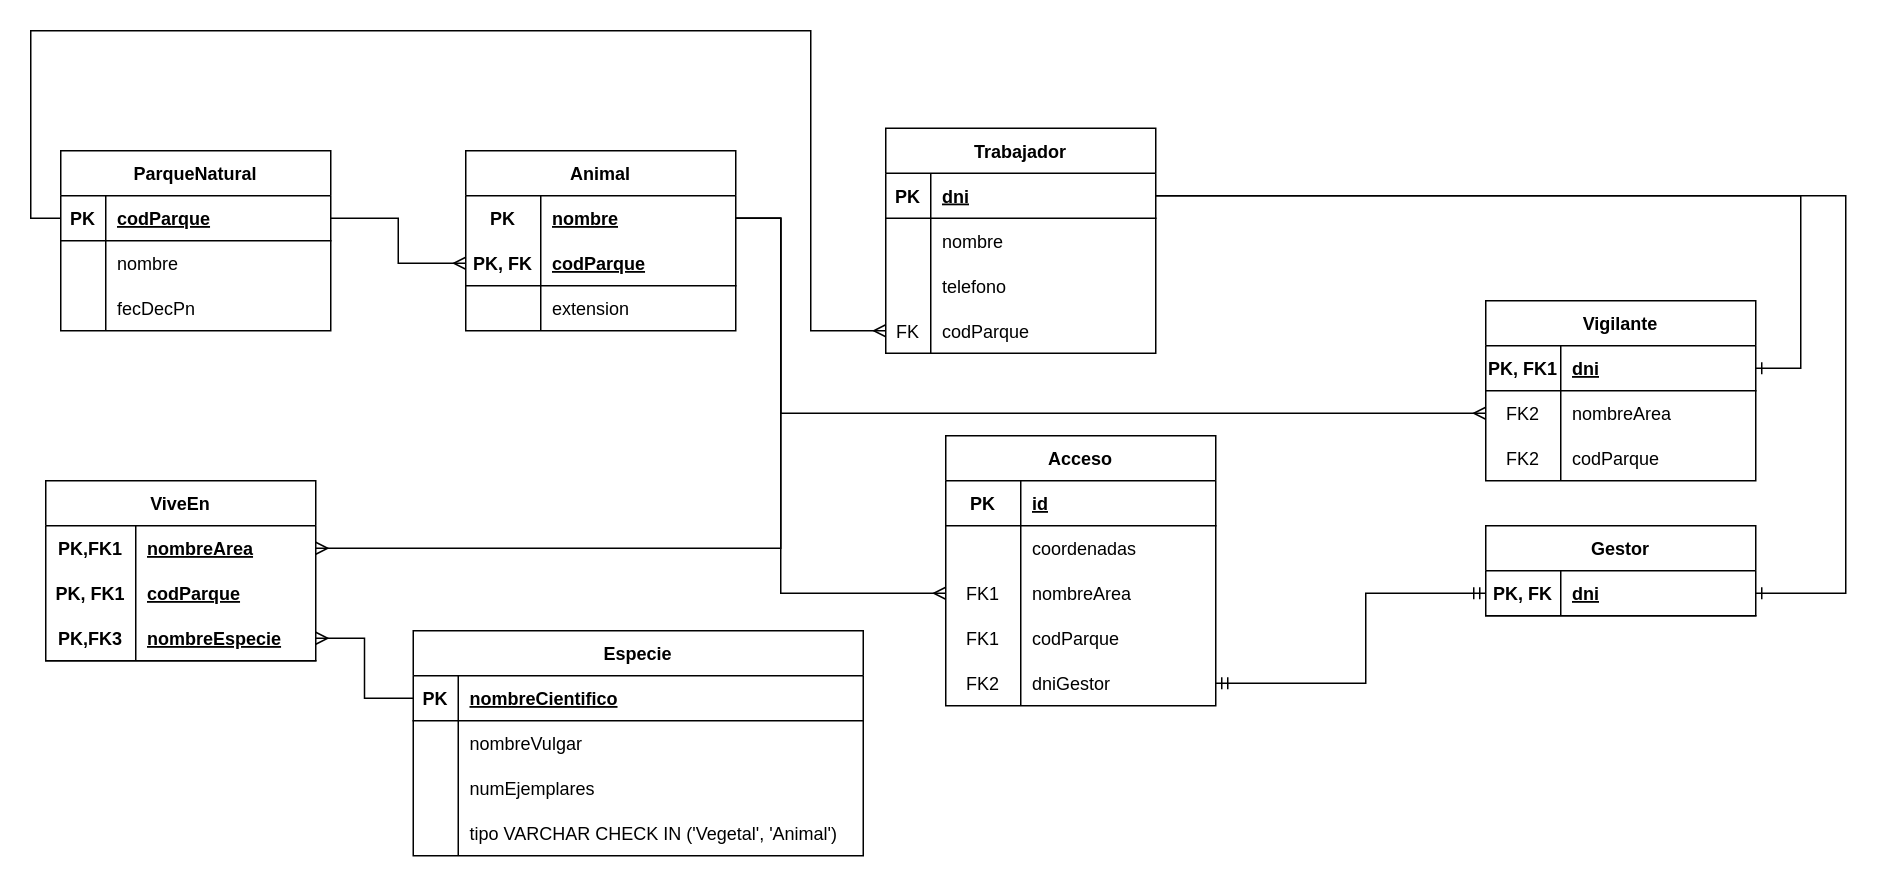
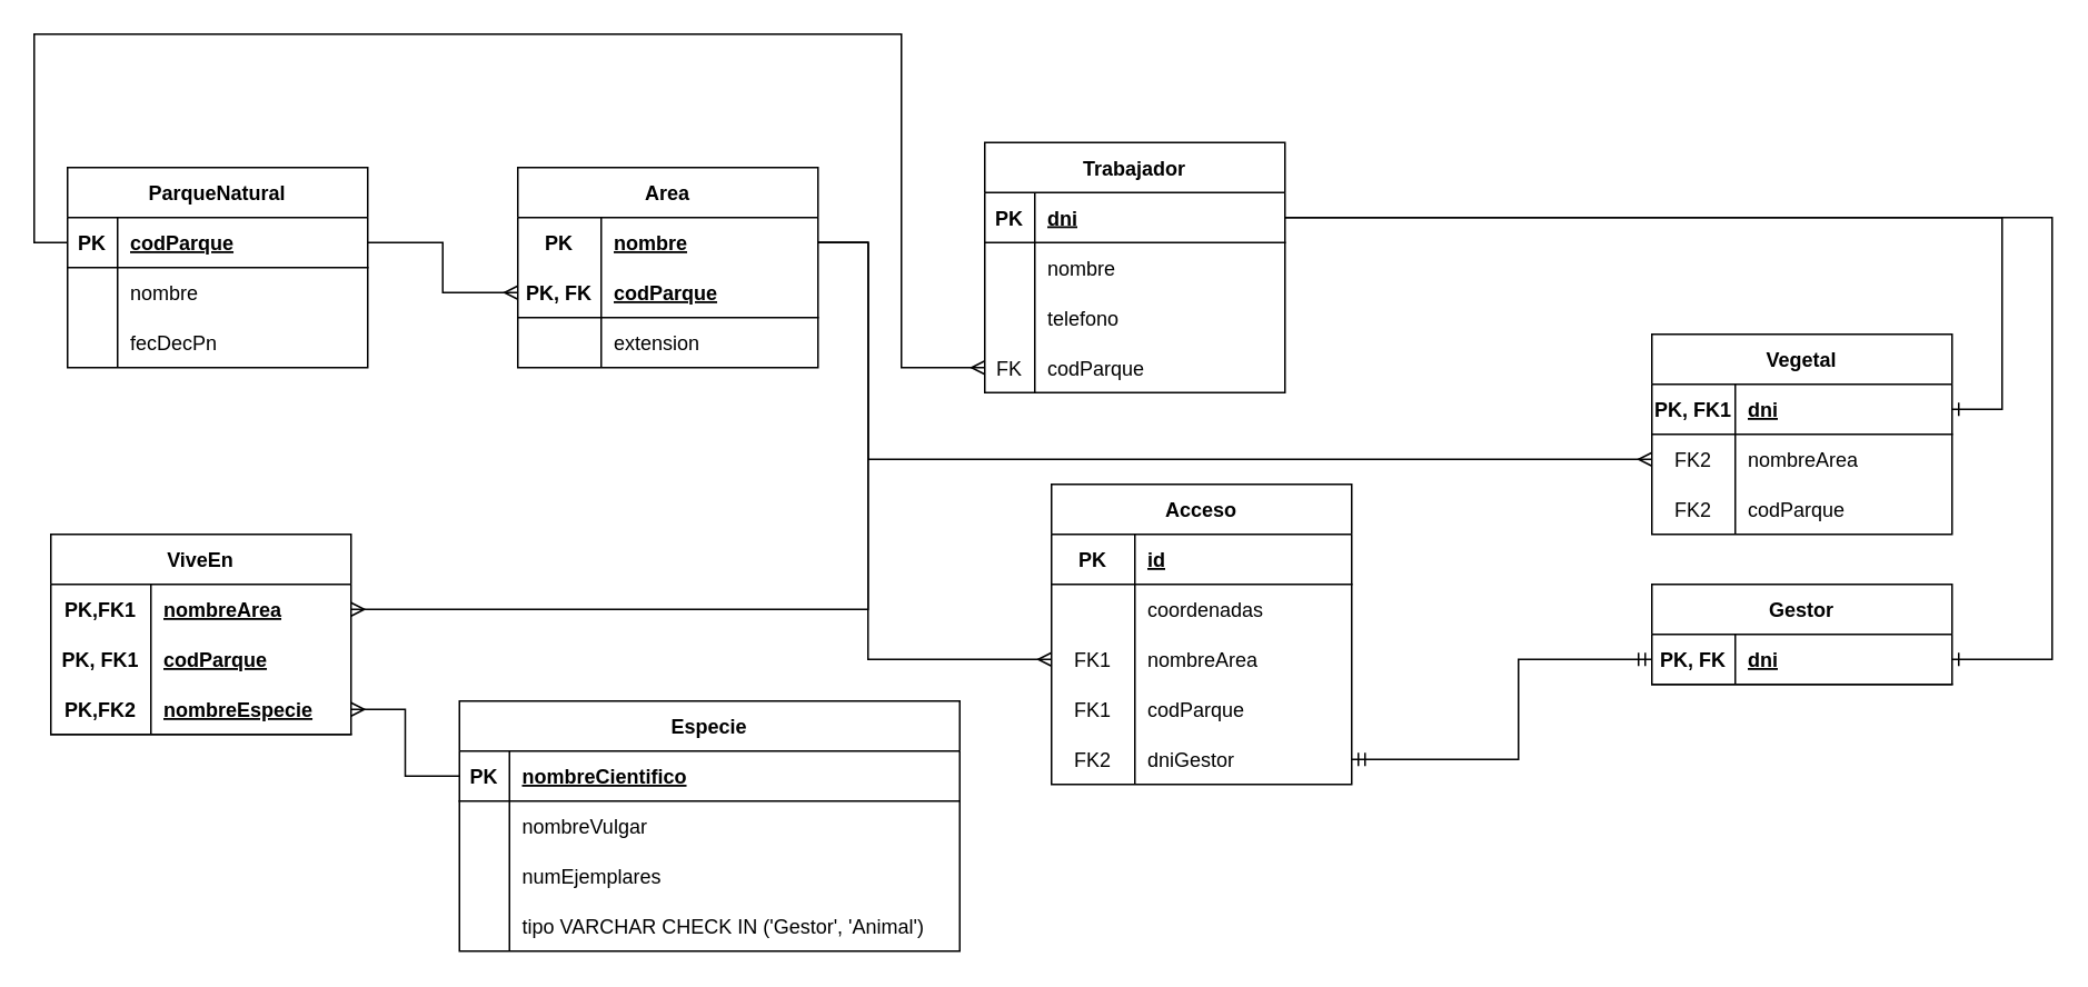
- <mxCell id="25" value="Animal" style="shape=table;startSize=30;container=1;collapsible=1;childLayout=tableLayout;fixedRows=1;rowLines=0;fontStyle=1;align=center;resizeLast=1;" parent="1" vertex="1"><mxGeometry x="310" y="100" width="180" height="120" as="geometry" /></mxCell>
+ <mxCell id="25" value="Area" style="shape=table;startSize=30;container=1;collapsible=1;childLayout=tableLayout;fixedRows=1;rowLines=0;fontStyle=1;align=center;resizeLast=1;" parent="1" vertex="1"><mxGeometry x="310" y="100" width="180" height="120" as="geometry" /></mxCell>
- <mxCell id="66" value="Vigilante" style="shape=table;startSize=30;container=1;collapsible=1;childLayout=tableLayout;fixedRows=1;rowLines=0;fontStyle=1;align=center;resizeLast=1;strokeColor=default;" parent="1" vertex="1"><mxGeometry x="990" y="200" width="180" height="120" as="geometry" /></mxCell>
+ <mxCell id="66" value="Vegetal" style="shape=table;startSize=30;container=1;collapsible=1;childLayout=tableLayout;fixedRows=1;rowLines=0;fontStyle=1;align=center;resizeLast=1;strokeColor=default;" parent="1" vertex="1"><mxGeometry x="990" y="200" width="180" height="120" as="geometry" /></mxCell>
- <mxCell id="58" value="PK,FK3" style="shape=partialRectangle;connectable=0;fillColor=none;top=0;left=0;bottom=0;right=0;fontStyle=1;overflow=hidden;strokeColor=default;" parent="57" vertex="1"><mxGeometry width="60" height="30" as="geometry"><mxRectangle width="60" height="30" as="alternateBounds" /></mxGeometry></mxCell>
+ <mxCell id="58" value="PK,FK2" style="shape=partialRectangle;connectable=0;fillColor=none;top=0;left=0;bottom=0;right=0;fontStyle=1;overflow=hidden;strokeColor=default;" parent="57" vertex="1"><mxGeometry width="60" height="30" as="geometry"><mxRectangle width="60" height="30" as="alternateBounds" /></mxGeometry></mxCell>
- <mxCell id="49" value="tipo VARCHAR CHECK IN ('Vegetal', 'Animal')" style="shape=partialRectangle;connectable=0;fillColor=none;top=0;left=0;bottom=0;right=0;align=left;spacingLeft=6;overflow=hidden;strokeColor=default;" parent="47" vertex="1"><mxGeometry x="30" width="270" height="30" as="geometry"><mxRectangle width="270" height="30" as="alternateBounds" /></mxGeometry></mxCell>
+ <mxCell id="49" value="tipo VARCHAR CHECK IN ('Gestor', 'Animal')" style="shape=partialRectangle;connectable=0;fillColor=none;top=0;left=0;bottom=0;right=0;align=left;spacingLeft=6;overflow=hidden;strokeColor=default;" parent="47" vertex="1"><mxGeometry x="30" width="270" height="30" as="geometry"><mxRectangle width="270" height="30" as="alternateBounds" /></mxGeometry></mxCell>
